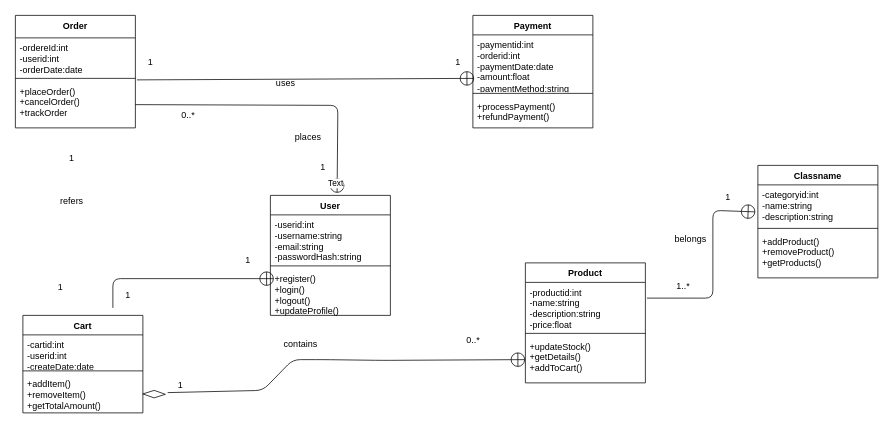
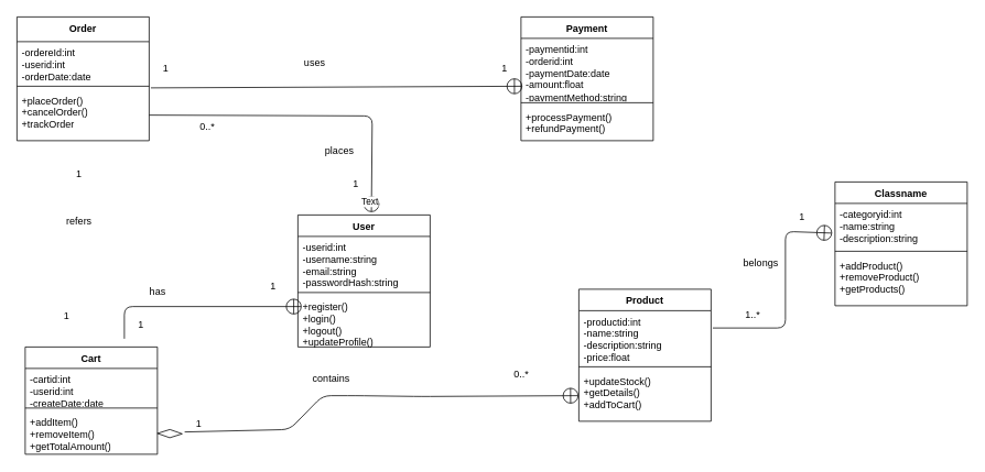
- <mxCell id="33" value="uses&lt;div&gt;&lt;br&gt;&lt;/div&gt;" style="text;html=1;align=center;verticalAlign=middle;resizable=0;points=[];autosize=1;strokeColor=none;fillColor=none;" parent="1" vertex="1"><mxGeometry x="355" y="98" width="50" height="40" as="geometry" /></mxCell>
+ <mxCell id="33" value="uses&lt;div&gt;&lt;br&gt;&lt;/div&gt;" style="text;html=1;align=center;verticalAlign=middle;resizable=0;points=[];autosize=1;strokeColor=none;fillColor=none;" parent="1" vertex="1"><mxGeometry x="355" y="63" width="50" height="40" as="geometry" /></mxCell>
+ <mxCell id="32" value="has" style="text;html=1;align=center;verticalAlign=middle;resizable=0;points=[];autosize=1;strokeColor=none;fillColor=none;" parent="1" vertex="1"><mxGeometry x="170" y="338" width="40" height="30" as="geometry" /></mxCell>
